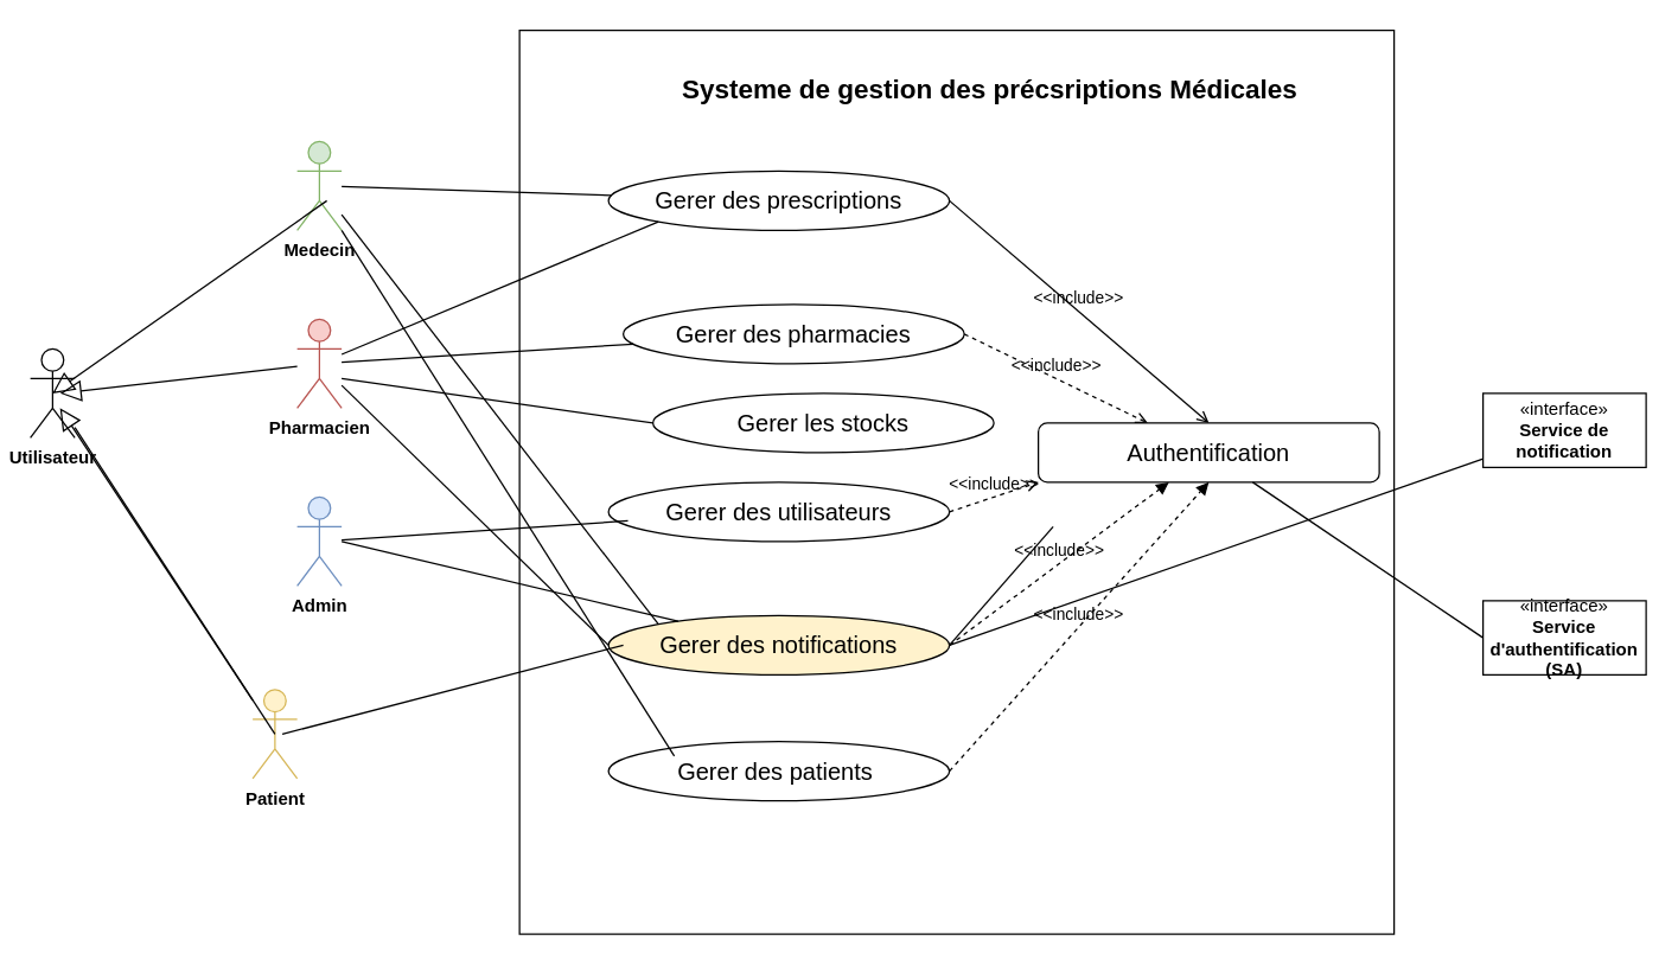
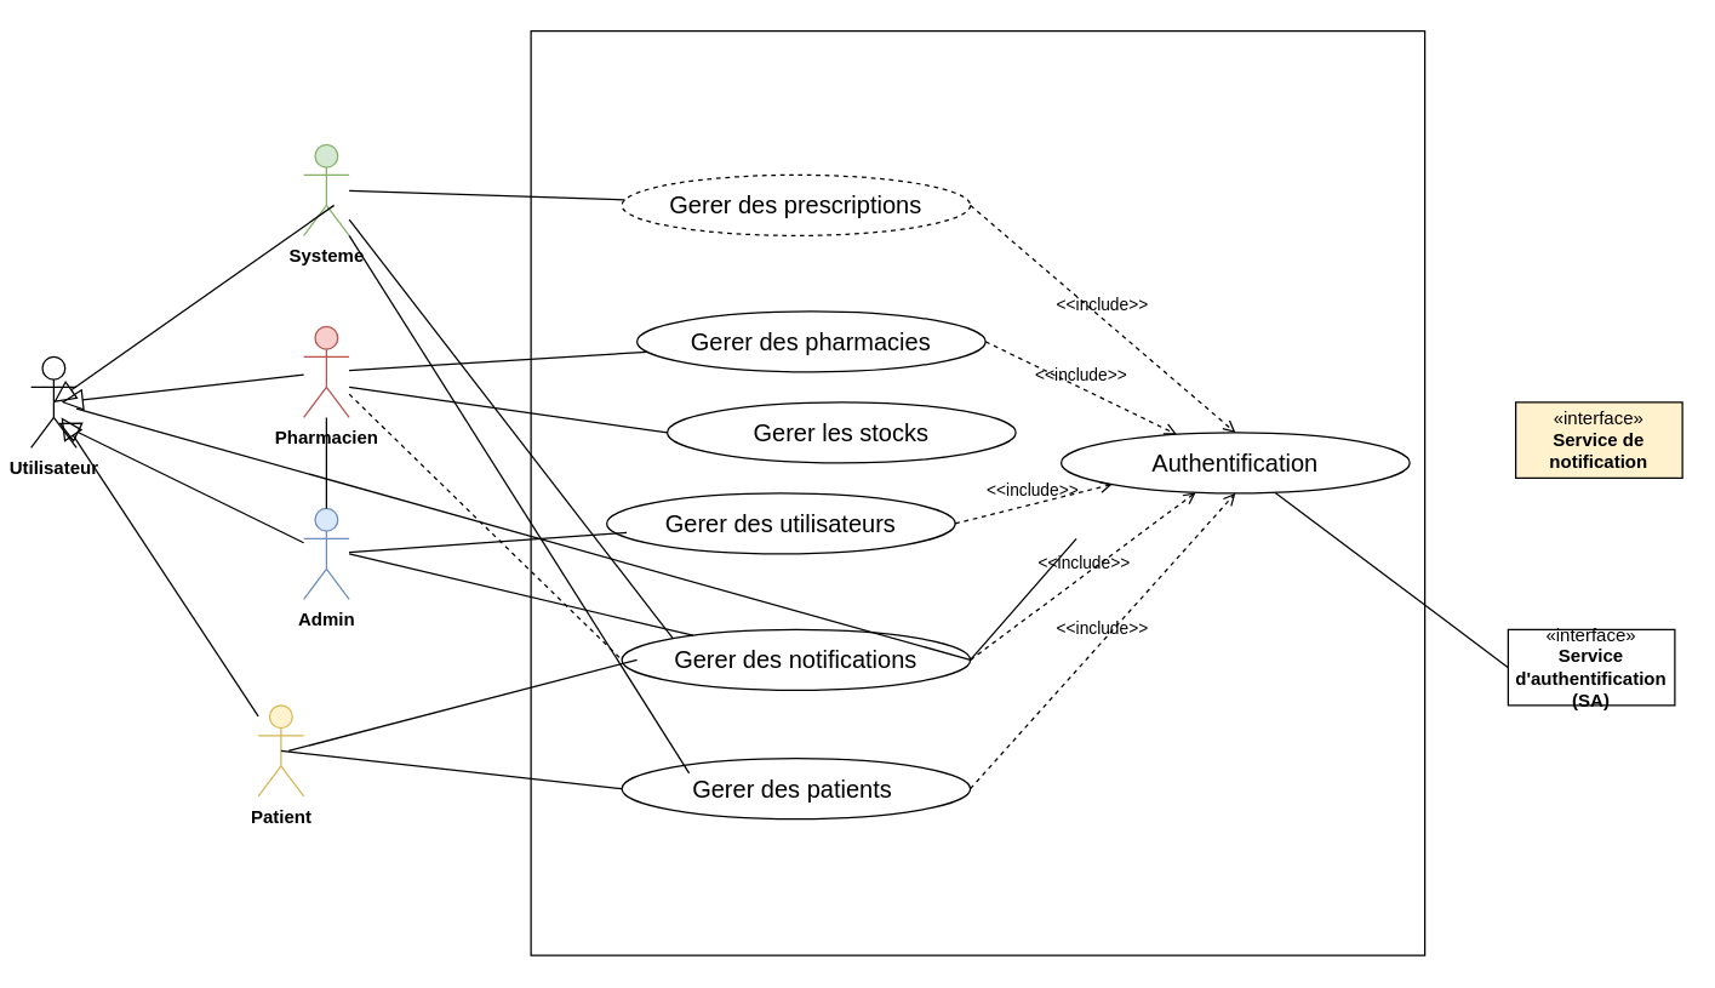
- <mxCell id="3" value="&lt;b&gt;&lt;font style=&quot;font-size: 18px;&quot;&gt;Systeme de gestion des précsriptions Médicales&amp;nbsp;&lt;/font&gt;&lt;/b&gt;" style="text;html=1;align=center;verticalAlign=middle;whiteSpace=wrap;rounded=0;" parent="1" vertex="1"><mxGeometry x="450" y="45" width="440" height="30" as="geometry" /></mxCell>
- <mxCell id="8" value="&lt;font style=&quot;font-size: 16px;&quot;&gt;Gerer des prescriptions&lt;/font&gt;" style="ellipse;whiteSpace=wrap;html=1;align=center;" parent="1" vertex="1"><mxGeometry x="410" y="115" width="230" height="40" as="geometry" /></mxCell>
+ <mxCell id="8" value="&lt;font style=&quot;font-size: 16px;&quot;&gt;Gerer des prescriptions&lt;/font&gt;" style="ellipse;whiteSpace=wrap;html=1;align=center;dashed=1;" parent="1" vertex="1"><mxGeometry x="410" y="115" width="230" height="40" as="geometry" /></mxCell>
- <mxCell id="4" value="&lt;b&gt;Medecin&lt;/b&gt;" style="shape=umlActor;verticalLabelPosition=bottom;verticalAlign=top;html=1;outlineConnect=0;fillColor=#d5e8d4;strokeColor=#82b366;" parent="1" vertex="1"><mxGeometry x="200" y="95" width="30" height="60" as="geometry" /></mxCell>
+ <mxCell id="4" value="&lt;b&gt;Systeme&lt;/b&gt;" style="shape=umlActor;verticalLabelPosition=bottom;verticalAlign=top;html=1;outlineConnect=0;fillColor=#d5e8d4;strokeColor=#82b366;" parent="1" vertex="1"><mxGeometry x="200" y="95" width="30" height="60" as="geometry" /></mxCell>
- <mxCell id="17" value="" style="endArrow=none;html=1;rounded=0;entryX=0;entryY=1;entryDx=0;entryDy=0;" parent="1" source="5" target="8" edge="1"><mxGeometry width="50" height="50" relative="1" as="geometry"><mxPoint x="520" y="395" as="sourcePoint" /><mxPoint x="570" y="345" as="targetPoint" /></mxGeometry></mxCell>
+ <mxCell id="17" value="" style="endArrow=none;html=1;rounded=0;" parent="1" source="5" target="15" edge="1"><mxGeometry width="50" height="50" relative="1" as="geometry"><mxPoint x="520" y="395" as="sourcePoint" /><mxPoint x="570" y="345" as="targetPoint" /></mxGeometry></mxCell>
- <mxCell id="23" value="&amp;lt;&amp;lt;include&amp;gt;&amp;gt;" style="edgeStyle=none;html=1;endArrow=open;verticalAlign=bottom;dashed=0;labelBackgroundColor=none;rounded=0;exitX=1;exitY=0.5;exitDx=0;exitDy=0;entryX=0.5;entryY=0;entryDx=0;entryDy=0;" parent="1" source="8" target="13" edge="1"><mxGeometry width="160" relative="1" as="geometry"><mxPoint x="460" y="305" as="sourcePoint" /><mxPoint x="620" y="305" as="targetPoint" /></mxGeometry></mxCell>
+ <mxCell id="23" value="&amp;lt;&amp;lt;include&amp;gt;&amp;gt;" style="edgeStyle=none;html=1;endArrow=open;verticalAlign=bottom;dashed=1;labelBackgroundColor=none;rounded=0;exitX=1;exitY=0.5;exitDx=0;exitDy=0;entryX=0.5;entryY=0;entryDx=0;entryDy=0;" parent="1" source="8" target="13" edge="1"><mxGeometry width="160" relative="1" as="geometry"><mxPoint x="460" y="305" as="sourcePoint" /><mxPoint x="620" y="305" as="targetPoint" /></mxGeometry></mxCell>
- <mxCell id="7" value="«interface»&lt;br&gt;&lt;b&gt;Service de notification&lt;/b&gt;" style="html=1;whiteSpace=wrap;" parent="1" vertex="1"><mxGeometry x="1000" y="265" width="110" height="50" as="geometry" /></mxCell>
+ <mxCell id="7" value="«interface»&lt;br&gt;&lt;b&gt;Service de notification&lt;/b&gt;" style="html=1;whiteSpace=wrap;fillColor=#fff2cc;" parent="1" vertex="1"><mxGeometry x="1000" y="265" width="110" height="50" as="geometry" /></mxCell>
- <mxCell id="37" value="" style="edgeStyle=none;html=1;endArrow=none;verticalAlign=bottom;rounded=0;entryX=0;entryY=0.5;entryDx=0;entryDy=0;" parent="1" source="5" target="11" edge="1"><mxGeometry width="160" relative="1" as="geometry"><mxPoint x="500" y="335" as="sourcePoint" /><mxPoint x="660" y="335" as="targetPoint" /></mxGeometry></mxCell>
+ <mxCell id="37" value="" style="edgeStyle=none;html=1;endArrow=none;verticalAlign=bottom;rounded=0;entryX=0;entryY=0.5;entryDx=0;entryDy=0;dashed=1;" parent="1" source="5" target="11" edge="1"><mxGeometry width="160" relative="1" as="geometry"><mxPoint x="500" y="335" as="sourcePoint" /><mxPoint x="660" y="335" as="targetPoint" /></mxGeometry></mxCell>
- <mxCell id="13" value="&lt;span style=&quot;font-size: 16px;&quot;&gt;Authentification&lt;/span&gt;" style="whiteSpace=wrap;html=1;align=center;rounded=1;" parent="1" vertex="1"><mxGeometry x="700" y="285" width="230" height="40" as="geometry" /></mxCell>
+ <mxCell id="13" value="&lt;span style=&quot;font-size: 16px;&quot;&gt;Authentification&lt;/span&gt;" style="ellipse;whiteSpace=wrap;html=1;align=center;" parent="1" vertex="1"><mxGeometry x="700" y="285" width="230" height="40" as="geometry" /></mxCell>
+ <mxCell id="34" value="" style="edgeStyle=none;html=1;endArrow=block;endFill=0;endSize=12;verticalAlign=bottom;rounded=0;entryX=0.606;entryY=0.724;entryDx=0;entryDy=0;entryPerimeter=0;" parent="1" source="15" target="31" edge="1"><mxGeometry width="160" relative="1" as="geometry"><mxPoint x="450" y="325" as="sourcePoint" /><mxPoint x="610" y="325" as="targetPoint" /></mxGeometry></mxCell>
- <mxCell id="26" value="&amp;lt;&amp;lt;include&amp;gt;&amp;gt;" style="edgeStyle=none;html=1;endArrow=block;verticalAlign=bottom;dashed=1;labelBackgroundColor=none;rounded=0;exitX=1;exitY=0.5;exitDx=0;exitDy=0;" parent="1" source="11" target="13" edge="1"><mxGeometry width="160" relative="1" as="geometry"><mxPoint x="460" y="355" as="sourcePoint" /><mxPoint x="620" y="355" as="targetPoint" /></mxGeometry></mxCell>
+ <mxCell id="26" value="&amp;lt;&amp;lt;include&amp;gt;&amp;gt;" style="edgeStyle=none;html=1;endArrow=open;verticalAlign=bottom;dashed=1;labelBackgroundColor=none;rounded=0;exitX=1;exitY=0.5;exitDx=0;exitDy=0;" parent="1" source="11" target="13" edge="1"><mxGeometry width="160" relative="1" as="geometry"><mxPoint x="460" y="355" as="sourcePoint" /><mxPoint x="620" y="355" as="targetPoint" /></mxGeometry></mxCell>
- <mxCell id="27" value="&amp;lt;&amp;lt;include&amp;gt;&amp;gt;" style="edgeStyle=none;html=1;endArrow=block;verticalAlign=bottom;dashed=1;labelBackgroundColor=none;rounded=0;exitX=1;exitY=0.5;exitDx=0;exitDy=0;entryX=0.5;entryY=1;entryDx=0;entryDy=0;" parent="1" source="12" target="13" edge="1"><mxGeometry width="160" relative="1" as="geometry"><mxPoint x="460" y="355" as="sourcePoint" /><mxPoint x="620" y="355" as="targetPoint" /></mxGeometry></mxCell>
+ <mxCell id="27" value="&amp;lt;&amp;lt;include&amp;gt;&amp;gt;" style="edgeStyle=none;html=1;endArrow=open;verticalAlign=bottom;dashed=1;labelBackgroundColor=none;rounded=0;exitX=1;exitY=0.5;exitDx=0;exitDy=0;entryX=0.5;entryY=1;entryDx=0;entryDy=0;" parent="1" source="12" target="13" edge="1"><mxGeometry width="160" relative="1" as="geometry"><mxPoint x="460" y="355" as="sourcePoint" /><mxPoint x="620" y="355" as="targetPoint" /></mxGeometry></mxCell>
- <mxCell id="10" value="&lt;span style=&quot;font-size: 16px;&quot;&gt;Gerer des utilisateurs&lt;/span&gt;" style="ellipse;whiteSpace=wrap;html=1;align=center;" parent="1" vertex="1"><mxGeometry x="410" y="325" width="230" height="40" as="geometry" /></mxCell>
+ <mxCell id="10" value="&lt;span style=&quot;font-size: 16px;&quot;&gt;Gerer des utilisateurs&lt;/span&gt;" style="ellipse;whiteSpace=wrap;html=1;align=center;" parent="1" vertex="1"><mxGeometry x="400" y="325" width="230" height="40" as="geometry" /></mxCell>
- <mxCell id="28" value="" style="edgeStyle=none;html=1;endArrow=none;verticalAlign=bottom;rounded=0;exitX=1;exitY=0.5;exitDx=0;exitDy=0;" parent="1" source="11" target="7" edge="1"><mxGeometry width="160" relative="1" as="geometry"><mxPoint x="550" y="355" as="sourcePoint" /><mxPoint x="710" y="355" as="targetPoint" /></mxGeometry></mxCell>
+ <mxCell id="28" value="" style="edgeStyle=none;html=1;endArrow=none;verticalAlign=bottom;rounded=0;exitX=1;exitY=0.5;exitDx=0;exitDy=0;" parent="1" source="11" target="31" edge="1"><mxGeometry width="160" relative="1" as="geometry"><mxPoint x="550" y="355" as="sourcePoint" /><mxPoint x="710" y="355" as="targetPoint" /></mxGeometry></mxCell>
- <mxCell id="14" value="«interface»&lt;br&gt;&lt;b&gt;Service d'authentification (SA)&lt;/b&gt;" style="html=1;whiteSpace=wrap;" parent="1" vertex="1"><mxGeometry x="1000" y="405" width="110" height="50" as="geometry" /></mxCell>
+ <mxCell id="14" value="«interface»&lt;br&gt;&lt;b&gt;Service d'authentification (SA)&lt;/b&gt;" style="html=1;whiteSpace=wrap;" parent="1" vertex="1"><mxGeometry x="995" y="415" width="110" height="50" as="geometry" /></mxCell>
- <mxCell id="11" value="&lt;span style=&quot;font-size: 16px;&quot;&gt;Gerer des notifications&lt;/span&gt;" style="ellipse;whiteSpace=wrap;html=1;align=center;fillColor=#fff2cc;" parent="1" vertex="1"><mxGeometry x="410" y="415" width="230" height="40" as="geometry" /></mxCell>
+ <mxCell id="11" value="&lt;span style=&quot;font-size: 16px;&quot;&gt;Gerer des notifications&lt;/span&gt;" style="ellipse;whiteSpace=wrap;html=1;align=center;" parent="1" vertex="1"><mxGeometry x="410" y="415" width="230" height="40" as="geometry" /></mxCell>
- <mxCell id="21" value="" style="endArrow=none;html=1;rounded=0;exitX=0.5;exitY=0.5;exitDx=0;exitDy=0;exitPerimeter=0;" parent="1" source="6" target="31" edge="1"><mxGeometry width="50" height="50" relative="1" as="geometry"><mxPoint x="240" y="495" as="sourcePoint" /><mxPoint x="290" y="445" as="targetPoint" /></mxGeometry></mxCell>
+ <mxCell id="21" value="" style="endArrow=none;html=1;rounded=0;exitX=0.5;exitY=0.5;exitDx=0;exitDy=0;exitPerimeter=0;entryX=0;entryY=0.5;entryDx=0;entryDy=0;" parent="1" source="6" target="12" edge="1"><mxGeometry width="50" height="50" relative="1" as="geometry"><mxPoint x="240" y="495" as="sourcePoint" /><mxPoint x="290" y="445" as="targetPoint" /></mxGeometry></mxCell>
